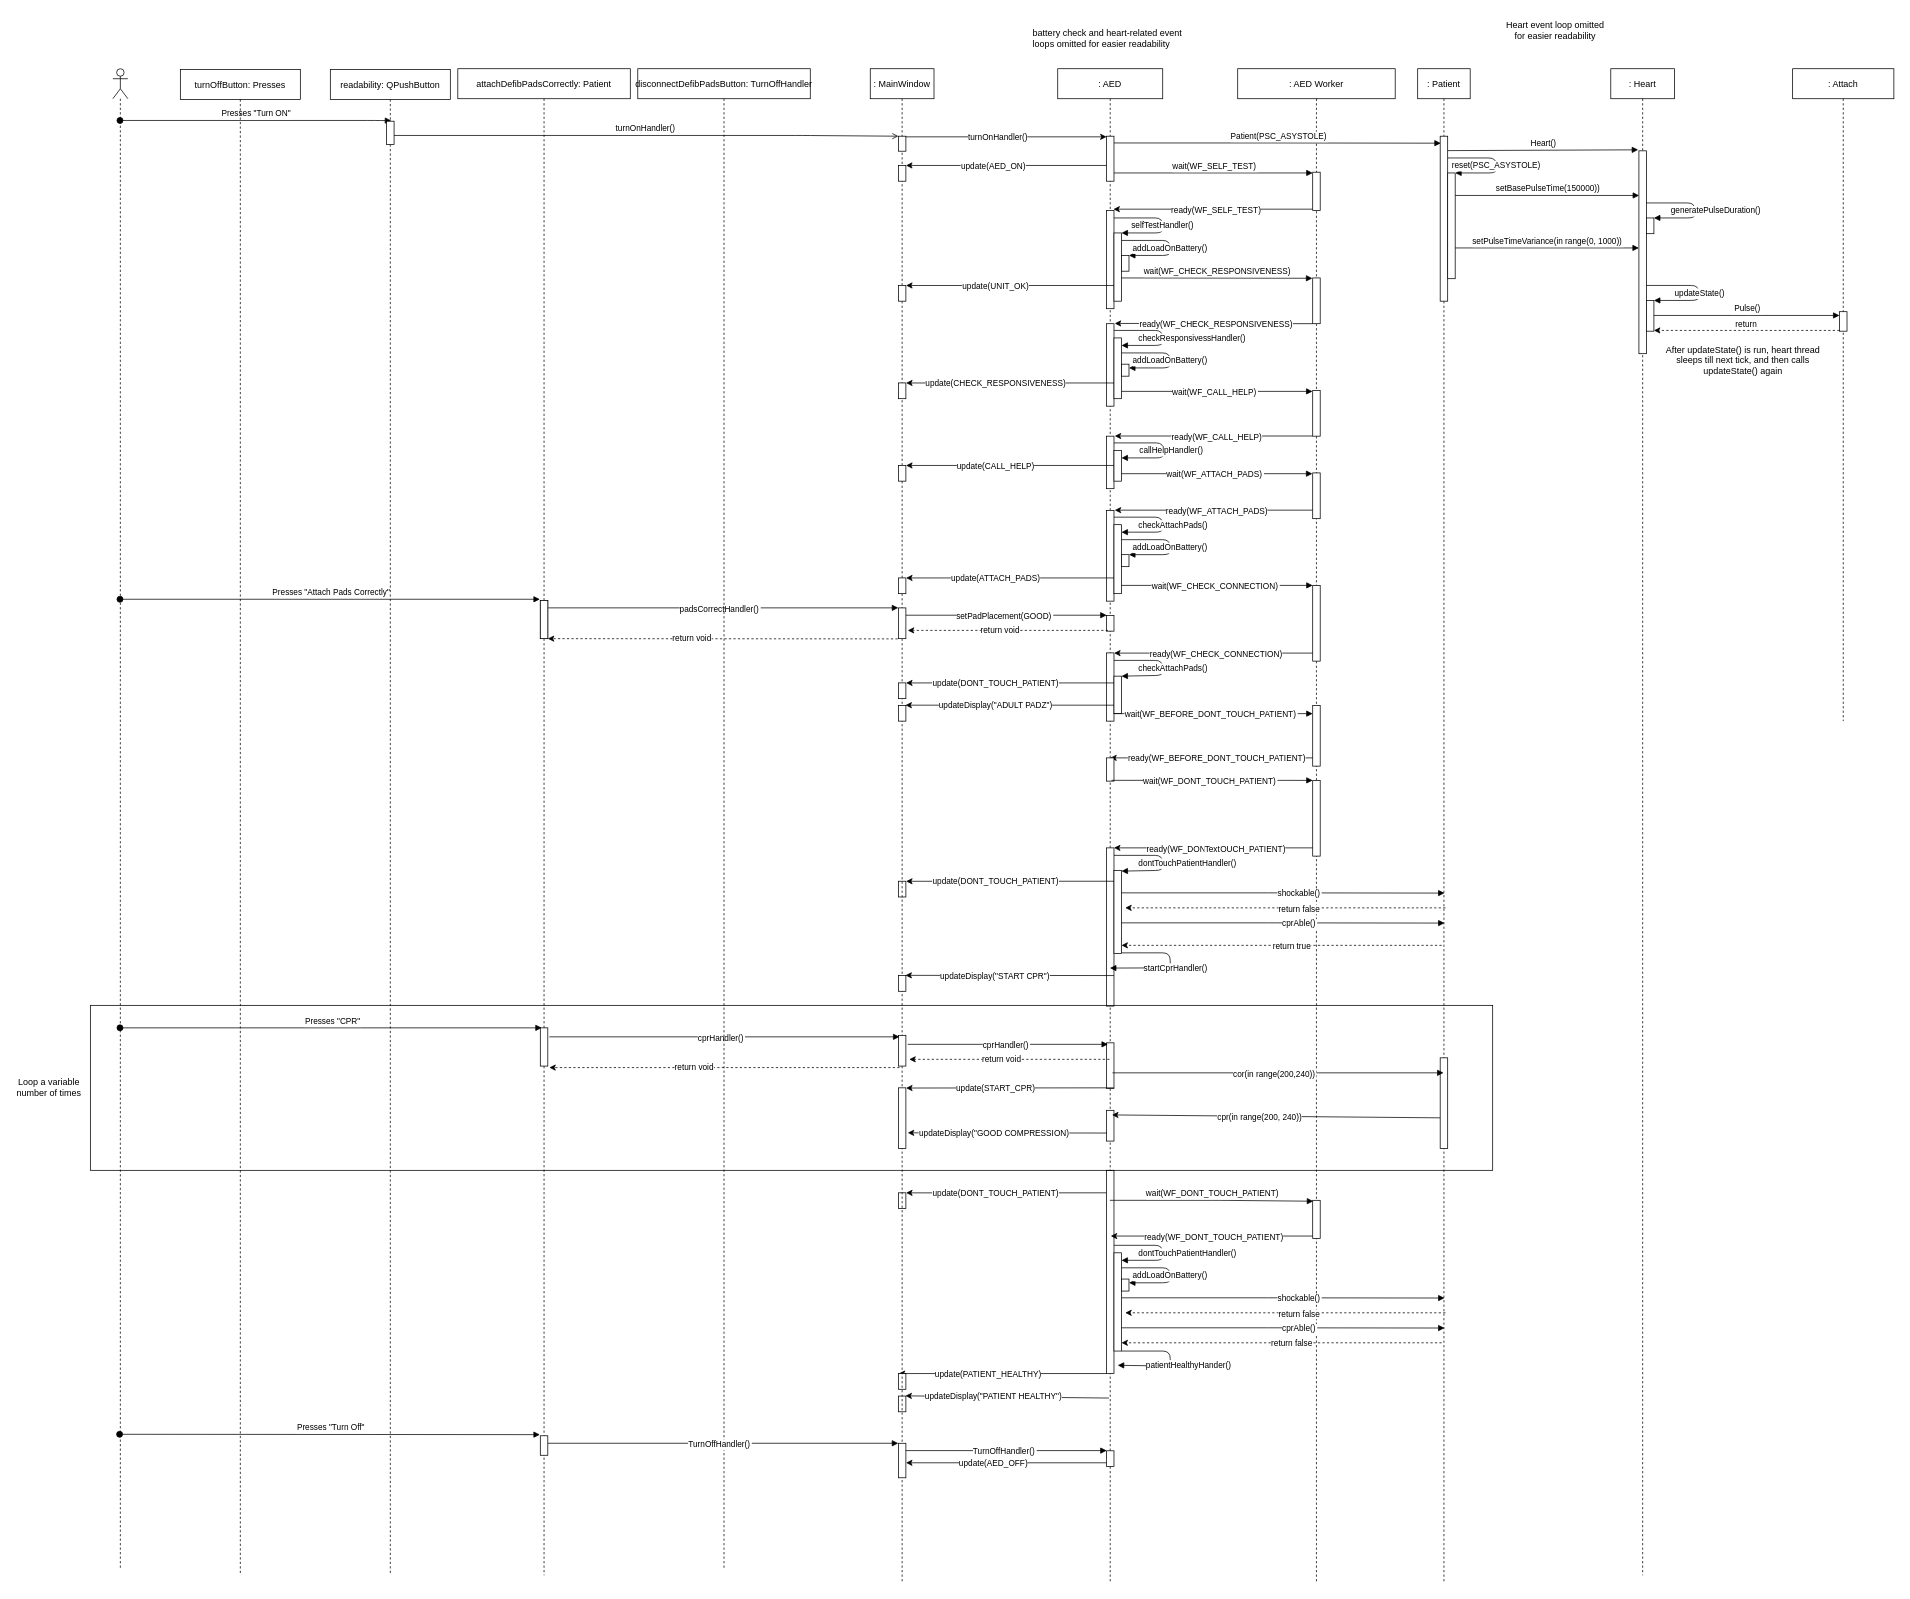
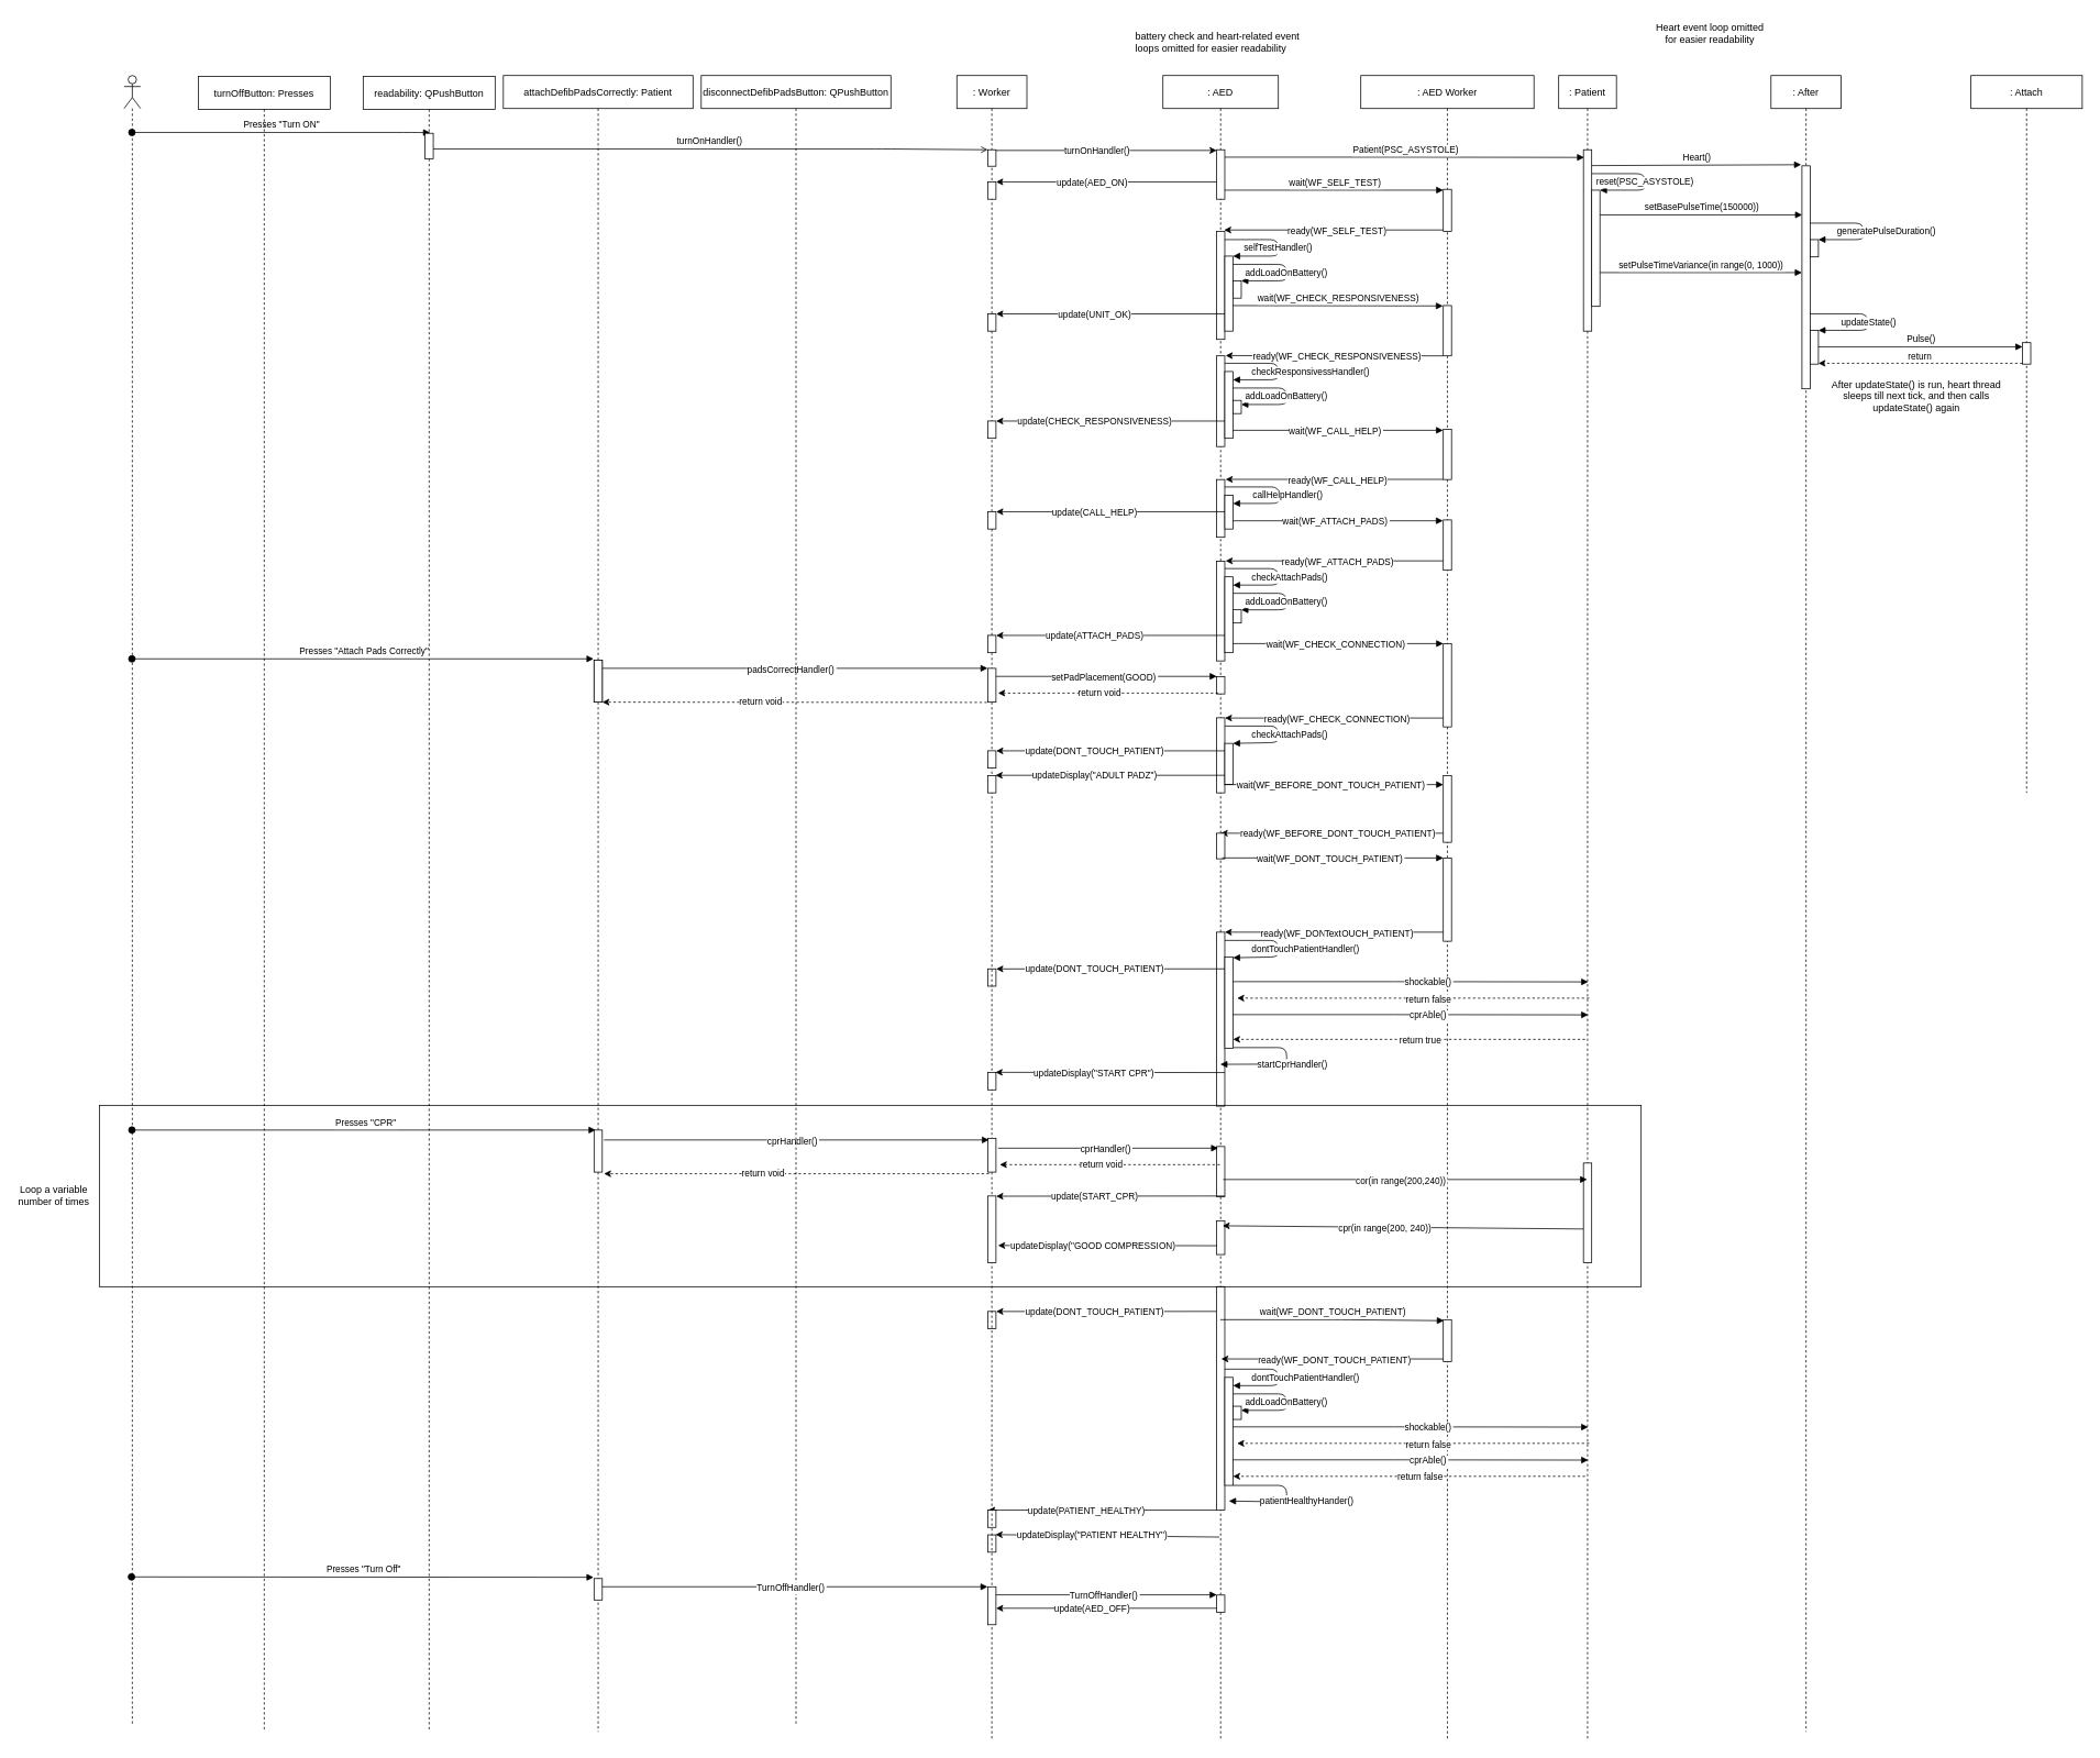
- <mxCell id="162" value="disconnectDefibPadsButton: TurnOffHandler" style="shape=umlLifeline;perimeter=lifelinePerimeter;container=1;collapsible=0;recursiveResize=0;rounded=0;shadow=0;strokeWidth=1;" vertex="1" parent="1"><mxGeometry x="850" y="91" width="230" height="1999" as="geometry" /></mxCell>
+ <mxCell id="162" value="disconnectDefibPadsButton: QPushButton" style="shape=umlLifeline;perimeter=lifelinePerimeter;container=1;collapsible=0;recursiveResize=0;rounded=0;shadow=0;strokeWidth=1;" vertex="1" parent="1"><mxGeometry x="850" y="91" width="230" height="1999" as="geometry" /></mxCell>
- <mxCell id="56" value=": MainWindow" style="shape=umlLifeline;perimeter=lifelinePerimeter;container=1;collapsible=0;recursiveResize=0;rounded=0;shadow=0;strokeWidth=1;" parent="1" vertex="1"><mxGeometry x="1160" y="91" width="85" height="2019" as="geometry" /></mxCell>
+ <mxCell id="56" value=": Worker" style="shape=umlLifeline;perimeter=lifelinePerimeter;container=1;collapsible=0;recursiveResize=0;rounded=0;shadow=0;strokeWidth=1;" parent="1" vertex="1"><mxGeometry x="1160" y="91" width="85" height="2019" as="geometry" /></mxCell>
- <mxCell id="13" value=": Heart" style="shape=umlLifeline;perimeter=lifelinePerimeter;container=1;collapsible=0;recursiveResize=0;rounded=0;shadow=0;strokeWidth=1;" parent="1" vertex="1"><mxGeometry x="2147.5" y="91" width="85" height="2009" as="geometry" /></mxCell>
+ <mxCell id="13" value=": After" style="shape=umlLifeline;perimeter=lifelinePerimeter;container=1;collapsible=0;recursiveResize=0;rounded=0;shadow=0;strokeWidth=1;" parent="1" vertex="1"><mxGeometry x="2147.5" y="91" width="85" height="2009" as="geometry" /></mxCell>
